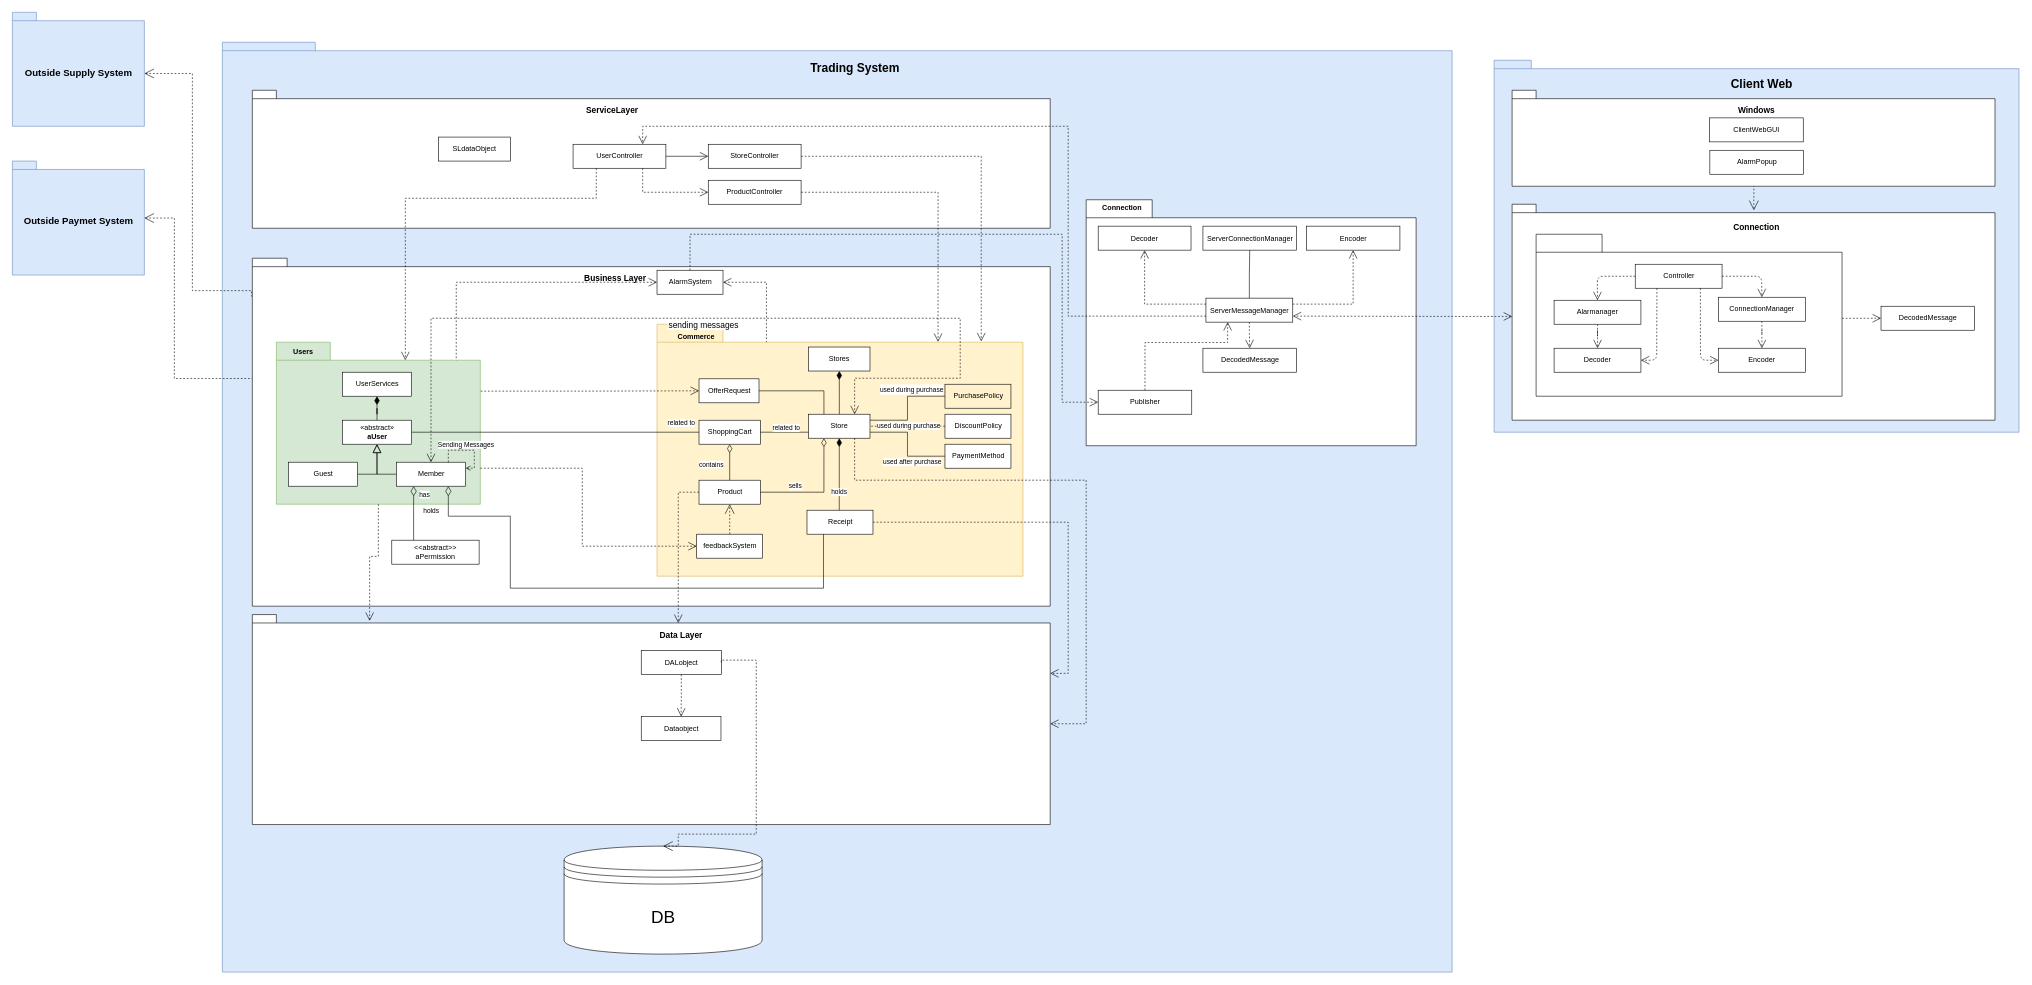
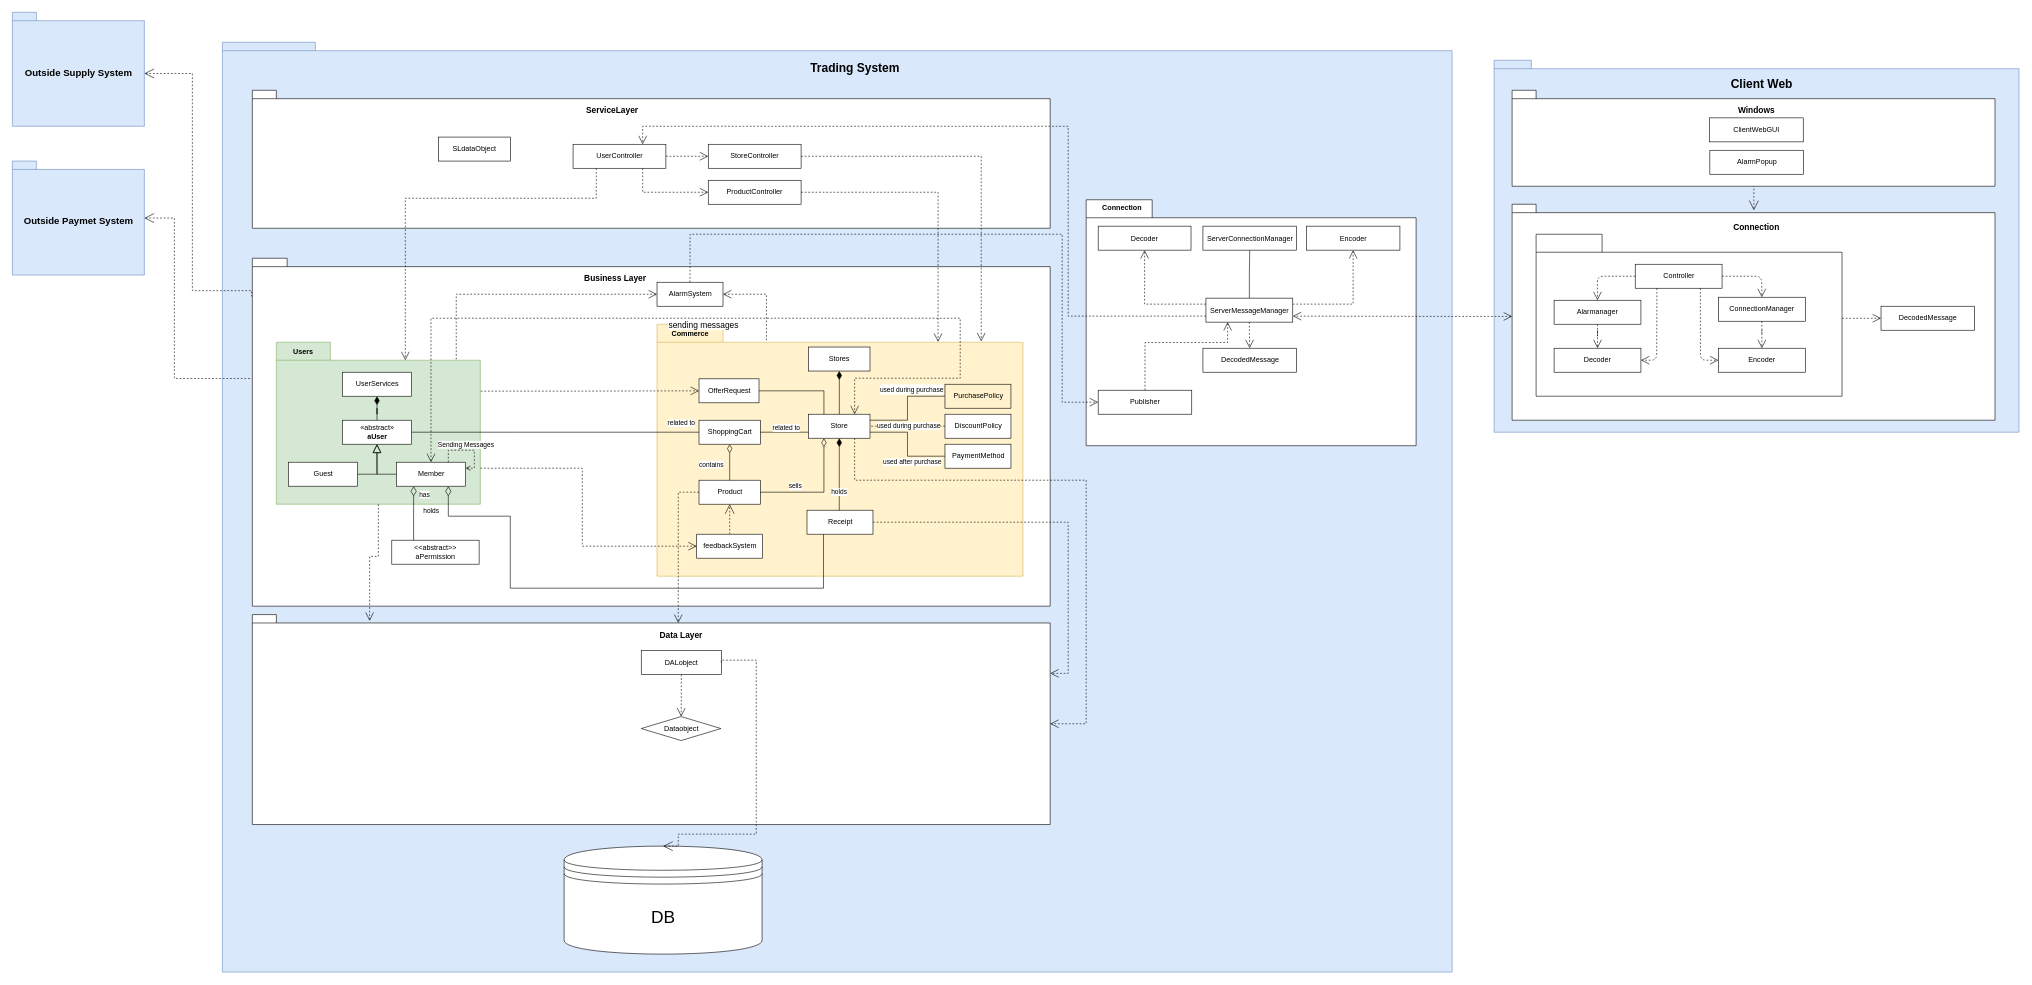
- <mxCell id="80" style="edgeStyle=orthogonalEdgeStyle;rounded=0;orthogonalLoop=1;jettySize=auto;html=1;entryX=0;entryY=0.5;entryDx=0;entryDy=0;dashed=0;endArrow=open;endFill=0;endSize=12;strokeWidth=1;" parent="1" source="76" target="79" edge="1"><mxGeometry x="1320" y="220" as="geometry" /></mxCell>
+ <mxCell id="80" style="edgeStyle=orthogonalEdgeStyle;rounded=0;orthogonalLoop=1;jettySize=auto;html=1;entryX=0;entryY=0.5;entryDx=0;entryDy=0;dashed=1;endArrow=open;endFill=0;endSize=12;strokeWidth=1;" parent="1" source="76" target="79" edge="1"><mxGeometry x="1320" y="220" as="geometry" /></mxCell>
- <mxCell id="27" value="AlarmSystem" style="html=1;" parent="9" vertex="1"><mxGeometry x="714.58" y="20" width="110" height="40" as="geometry" /></mxCell>
+ <mxCell id="27" value="AlarmSystem" style="html=1;" parent="9" vertex="1"><mxGeometry x="714.58" y="40" width="110" height="40" as="geometry" /></mxCell>
- <mxCell id="30" value="Commerce" style="text;align=center;fontStyle=1;verticalAlign=middle;spacingLeft=3;spacingRight=3;strokeColor=none;rotatable=0;points=[[0,0.5],[1,0.5]];portConstraint=eastwest;" parent="28" vertex="1"><mxGeometry x="10" y="5" width="111.08" height="30" as="geometry" /></mxCell>
+ <mxCell id="30" value="Commerce" style="text;align=center;fontStyle=1;verticalAlign=middle;spacingLeft=3;spacingRight=3;strokeColor=none;rotatable=0;points=[[0,0.5],[1,0.5]];portConstraint=eastwest;" parent="28" vertex="1"><mxGeometry width="111.08" height="30" as="geometry" /></mxCell>
- <mxCell id="67" value="Dataobject" style="html=1;" parent="63" vertex="1"><mxGeometry x="648.267" y="170" width="132.914" height="40" as="geometry" /></mxCell>
+ <mxCell id="67" value="Dataobject" style="rhombus;html=1;" parent="63" vertex="1"><mxGeometry x="648.267" y="170" width="132.914" height="40" as="geometry" /></mxCell>
